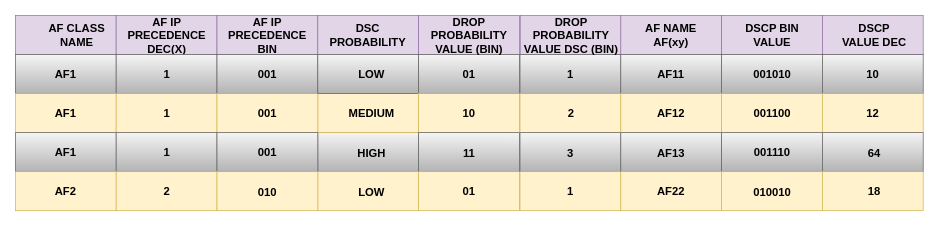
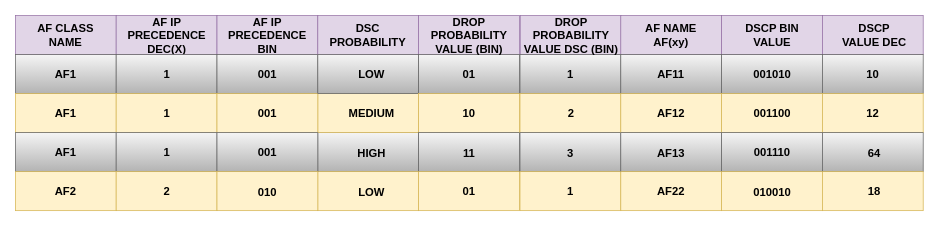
- <mxCell id="6" value="AF CLASS NAME" style="text;html=1;strokeColor=none;fillColor=none;align=center;verticalAlign=middle;whiteSpace=wrap;rounded=0;fontSize=15;fontStyle=1;fontColor=#000000;" parent="1" vertex="1"><mxGeometry x="57.2" y="31" width="90" height="30" as="geometry" /></mxCell>
+ <mxCell id="6" value="AF CLASS NAME" style="text;html=1;strokeColor=none;fillColor=none;align=center;verticalAlign=middle;whiteSpace=wrap;rounded=0;fontSize=15;fontStyle=1;fontColor=#000000;" parent="1" vertex="1"><mxGeometry x="42.2" y="31" width="90" height="30" as="geometry" /></mxCell>
